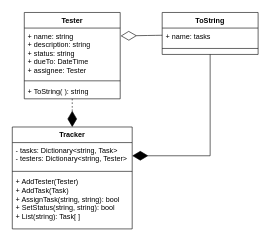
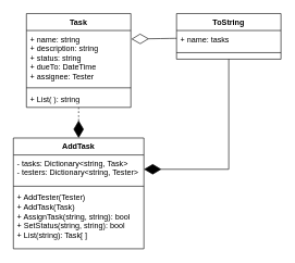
- <mxCell id="3" value="Tester" style="swimlane;fontStyle=1;align=center;verticalAlign=top;childLayout=stackLayout;horizontal=1;startSize=26;horizontalStack=0;resizeParent=1;resizeParentMax=0;resizeLast=0;collapsible=1;marginBottom=0;whiteSpace=wrap;html=1;" parent="1" vertex="1"><mxGeometry x="40" y="20" width="160" height="144" as="geometry" /></mxCell>
+ <mxCell id="3" value="Task" style="swimlane;fontStyle=1;align=center;verticalAlign=top;childLayout=stackLayout;horizontal=1;startSize=26;horizontalStack=0;resizeParent=1;resizeParentMax=0;resizeLast=0;collapsible=1;marginBottom=0;whiteSpace=wrap;html=1;" parent="1" vertex="1"><mxGeometry x="40" y="20" width="160" height="144" as="geometry" /></mxCell>
- <mxCell id="6" value="+ ToString( ): string" style="text;strokeColor=none;fillColor=none;align=left;verticalAlign=top;spacingLeft=4;spacingRight=4;overflow=hidden;rotatable=0;points=[[0,0.5],[1,0.5]];portConstraint=eastwest;whiteSpace=wrap;html=1;" parent="3" vertex="1"><mxGeometry y="118" width="160" height="26" as="geometry" /></mxCell>
+ <mxCell id="6" value="+ List( ): string" style="text;strokeColor=none;fillColor=none;align=left;verticalAlign=top;spacingLeft=4;spacingRight=4;overflow=hidden;rotatable=0;points=[[0,0.5],[1,0.5]];portConstraint=eastwest;whiteSpace=wrap;html=1;" parent="3" vertex="1"><mxGeometry y="118" width="160" height="26" as="geometry" /></mxCell>
- <mxCell id="11" value="Tracker" style="swimlane;fontStyle=1;align=center;verticalAlign=top;childLayout=stackLayout;horizontal=1;startSize=26;horizontalStack=0;resizeParent=1;resizeParentMax=0;resizeLast=0;collapsible=1;marginBottom=0;whiteSpace=wrap;html=1;" vertex="1" parent="1"><mxGeometry x="20" y="211" width="200" height="170" as="geometry" /></mxCell>
+ <mxCell id="11" value="AddTask" style="swimlane;fontStyle=1;align=center;verticalAlign=top;childLayout=stackLayout;horizontal=1;startSize=26;horizontalStack=0;resizeParent=1;resizeParentMax=0;resizeLast=0;collapsible=1;marginBottom=0;whiteSpace=wrap;html=1;" vertex="1" parent="1"><mxGeometry x="20" y="211" width="200" height="170" as="geometry" /></mxCell>
